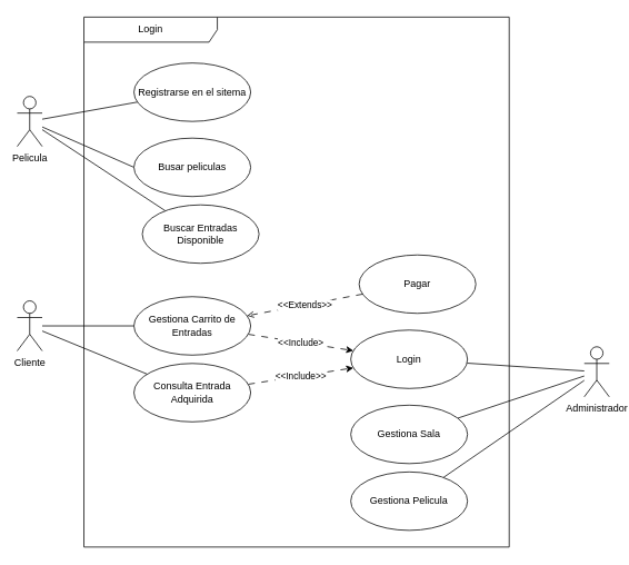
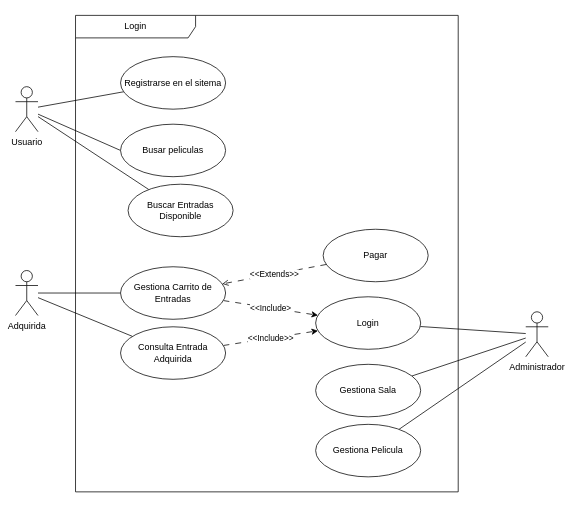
- <mxCell id="5" value="Pelicula" style="shape=umlActor;verticalLabelPosition=bottom;verticalAlign=top;html=1;outlineConnect=0;" vertex="1" parent="1"><mxGeometry x="20" y="115" width="30" height="60" as="geometry" /></mxCell>
+ <mxCell id="5" value="Usuario" style="shape=umlActor;verticalLabelPosition=bottom;verticalAlign=top;html=1;outlineConnect=0;" vertex="1" parent="1"><mxGeometry x="20" y="115" width="30" height="60" as="geometry" /></mxCell>
- <mxCell id="6" value="Cliente" style="shape=umlActor;verticalLabelPosition=bottom;verticalAlign=top;html=1;outlineConnect=0;" vertex="1" parent="1"><mxGeometry x="20" y="360" width="30" height="60" as="geometry" /></mxCell>
+ <mxCell id="6" value="Adquirida" style="shape=umlActor;verticalLabelPosition=bottom;verticalAlign=top;html=1;outlineConnect=0;" vertex="1" parent="1"><mxGeometry x="20" y="360" width="30" height="60" as="geometry" /></mxCell>
